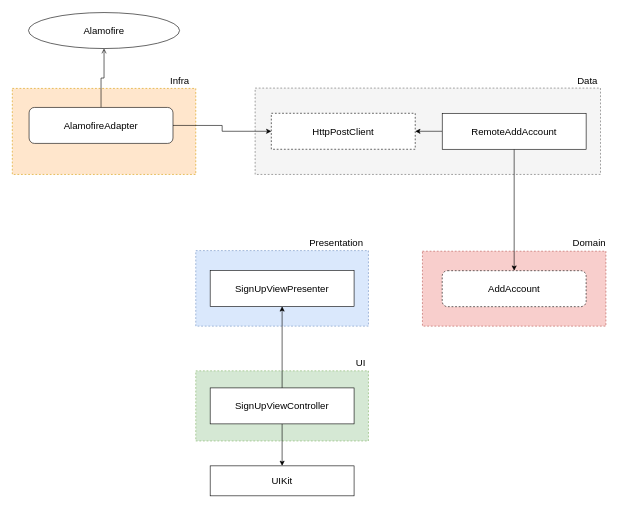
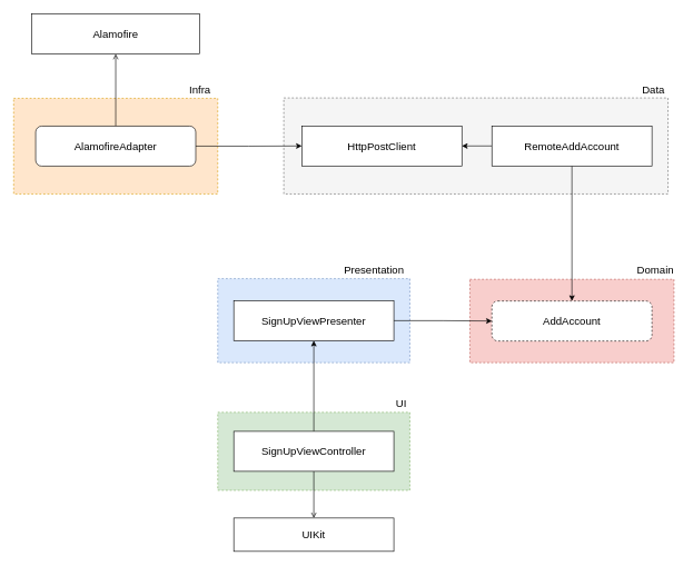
- <mxCell id="26" value="Alamofire" style="ellipse;whiteSpace=wrap;html=1;fontSize=16;" vertex="1" parent="1"><mxGeometry x="47" y="20" width="252" height="60" as="geometry" /></mxCell>
+ <mxCell id="26" value="Alamofire" style="rounded=0;whiteSpace=wrap;html=1;fontSize=16;" vertex="1" parent="1"><mxGeometry x="47" y="20" width="252" height="60" as="geometry" /></mxCell>
- <mxCell id="24" value="&lt;font style=&quot;font-size: 16px&quot;&gt;AlamofireAdapter&lt;br&gt;&lt;/font&gt;" style="rounded=1;whiteSpace=wrap;html=1;" vertex="1" parent="1"><mxGeometry x="48" y="178.25" width="240" height="60" as="geometry" /></mxCell>
+ <mxCell id="24" value="&lt;font style=&quot;font-size: 16px&quot;&gt;AlamofireAdapter&lt;br&gt;&lt;/font&gt;" style="rounded=1;whiteSpace=wrap;html=1;" vertex="1" parent="1"><mxGeometry x="53" y="188.25" width="240" height="60" as="geometry" /></mxCell>
- <mxCell id="20" value="&lt;font style=&quot;font-size: 16px&quot;&gt;HttpPostClient&lt;br&gt;&lt;/font&gt;" style="rounded=0;whiteSpace=wrap;html=1;dashed=1;" vertex="1" parent="1"><mxGeometry x="452" y="188" width="240" height="60" as="geometry" /></mxCell>
+ <mxCell id="20" value="&lt;font style=&quot;font-size: 16px&quot;&gt;HttpPostClient&lt;br&gt;&lt;/font&gt;" style="rounded=0;whiteSpace=wrap;html=1;dashed=0;" vertex="1" parent="1"><mxGeometry x="452" y="188" width="240" height="60" as="geometry" /></mxCell>
+ <mxCell id="9" style="edgeStyle=orthogonalEdgeStyle;rounded=0;orthogonalLoop=1;jettySize=auto;html=1;exitX=1;exitY=0.5;exitDx=0;exitDy=0;entryX=0;entryY=0.5;entryDx=0;entryDy=0;fontSize=16;" edge="1" parent="1" source="10" target="11"><mxGeometry relative="1" as="geometry" /></mxCell>
- <mxCell id="5" style="edgeStyle=orthogonalEdgeStyle;rounded=0;orthogonalLoop=1;jettySize=auto;html=1;fontSize=16;" edge="1" parent="1" source="7" target="8"><mxGeometry relative="1" as="geometry" /></mxCell>
+ <mxCell id="5" style="edgeStyle=orthogonalEdgeStyle;rounded=0;orthogonalLoop=1;jettySize=auto;html=1;fontSize=16;endArrow=open;" edge="1" parent="1" source="7" target="8"><mxGeometry relative="1" as="geometry" /></mxCell>
